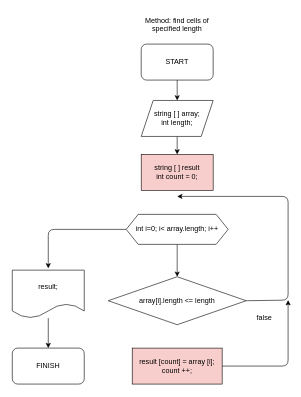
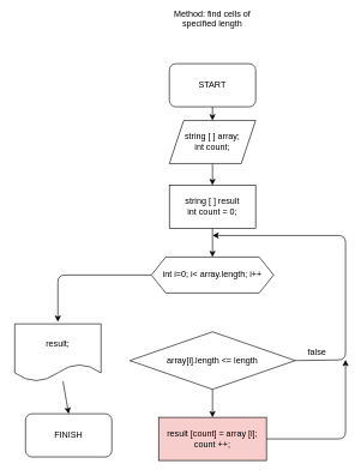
- <mxCell id="15" value="Method: find cells of&#10;specified length" style="text;align=center;verticalAlign=top;resizable=0;points=[];autosize=1;strokeColor=none;fillColor=none;fontSize=12;" vertex="1" parent="1"><mxGeometry x="210" width="170" height="50" as="geometry" y="20" /></mxCell>
+ <mxCell id="15" value="Method: find cells of&#10;specified length" style="text;align=center;verticalAlign=top;resizable=0;points=[];autosize=1;strokeColor=none;fillColor=none;fontSize=12;" vertex="1" parent="1"><mxGeometry x="210" y="5" width="170" height="50" as="geometry" /></mxCell>
- <mxCell id="3" value="START" style="rounded=1;whiteSpace=wrap;html=1;" parent="1" vertex="1"><mxGeometry x="235" y="73" width="120" height="60" as="geometry" /></mxCell>
+ <mxCell id="3" value="START" style="rounded=1;whiteSpace=wrap;html=1;" parent="1" vertex="1"><mxGeometry x="235" y="88" width="120" height="60" as="geometry" /></mxCell>
- <mxCell id="5" value="string [ ] array;&lt;br&gt;int length;" style="shape=parallelogram;perimeter=parallelogramPerimeter;whiteSpace=wrap;html=1;fixedSize=1;" parent="1" vertex="1"><mxGeometry x="235" y="167" width="120" height="60" as="geometry" /></mxCell>
+ <mxCell id="5" value="string [ ] array;&lt;br&gt;int count;" style="shape=parallelogram;perimeter=parallelogramPerimeter;whiteSpace=wrap;html=1;fixedSize=1;" parent="1" vertex="1"><mxGeometry x="235" y="167" width="120" height="60" as="geometry" /></mxCell>
- <mxCell id="7" value="string [ ] result&lt;br&gt;int count = 0;" style="rounded=0;whiteSpace=wrap;html=1;fillColor=#f8cecc;" parent="1" vertex="1"><mxGeometry x="235" y="257" width="120" height="60" as="geometry" /></mxCell>
+ <mxCell id="7" value="string [ ] result&lt;br&gt;int count = 0;" style="rounded=0;whiteSpace=wrap;html=1;" parent="1" vertex="1"><mxGeometry x="235" y="257" width="120" height="60" as="geometry" /></mxCell>
+ <mxCell id="6" style="edgeStyle=none;html=1;entryX=0.5;entryY=0;entryDx=0;entryDy=0;" parent="1" source="7" target="10" edge="1"><mxGeometry relative="1" as="geometry" /></mxCell>
- <mxCell id="8" style="edgeStyle=none;html=1;entryX=0.5;entryY=0;entryDx=0;entryDy=0;" parent="1" source="10" target="17" edge="1"><mxGeometry relative="1" as="geometry"><mxPoint x="295" y="457" as="targetPoint" /></mxGeometry></mxCell>
- <mxCell id="18" value="false" style="text;html=1;align=center;verticalAlign=middle;resizable=0;points=[];autosize=1;strokeColor=none;fillColor=none;fontSize=12;" vertex="1" parent="1"><mxGeometry x="420" y="520" width="40" height="20" as="geometry" /></mxCell>
+ <mxCell id="18" value="false" style="text;html=1;align=center;verticalAlign=middle;resizable=0;points=[];autosize=1;strokeColor=none;fillColor=none;fontSize=12;" vertex="1" parent="1"><mxGeometry x="420" y="480" width="40" height="20" as="geometry" /></mxCell>
+ <mxCell id="16" style="edgeStyle=none;html=1;entryX=0.5;entryY=0;entryDx=0;entryDy=0;fontSize=12;" edge="1" parent="1" source="17" target="20"><mxGeometry relative="1" as="geometry" /></mxCell>
- <mxCell id="13" value="FINISH" style="rounded=1;whiteSpace=wrap;html=1;" parent="1" vertex="1"><mxGeometry x="20" y="580" width="120" height="60" as="geometry" /></mxCell>
+ <mxCell id="13" value="FINISH" style="rounded=1;whiteSpace=wrap;html=1;" parent="1" vertex="1"><mxGeometry x="35" y="575" width="120" height="60" as="geometry" /></mxCell>
